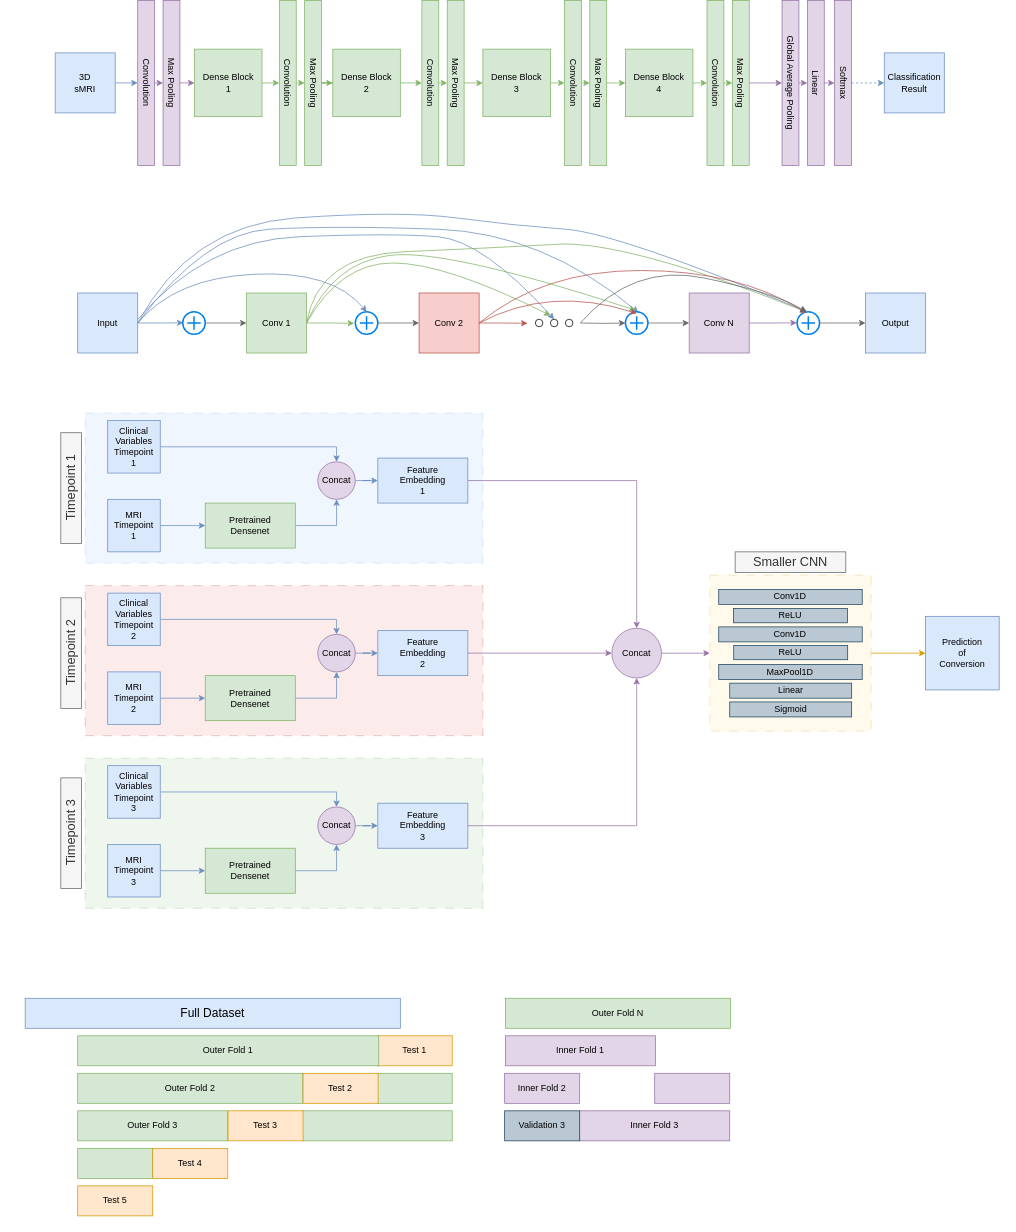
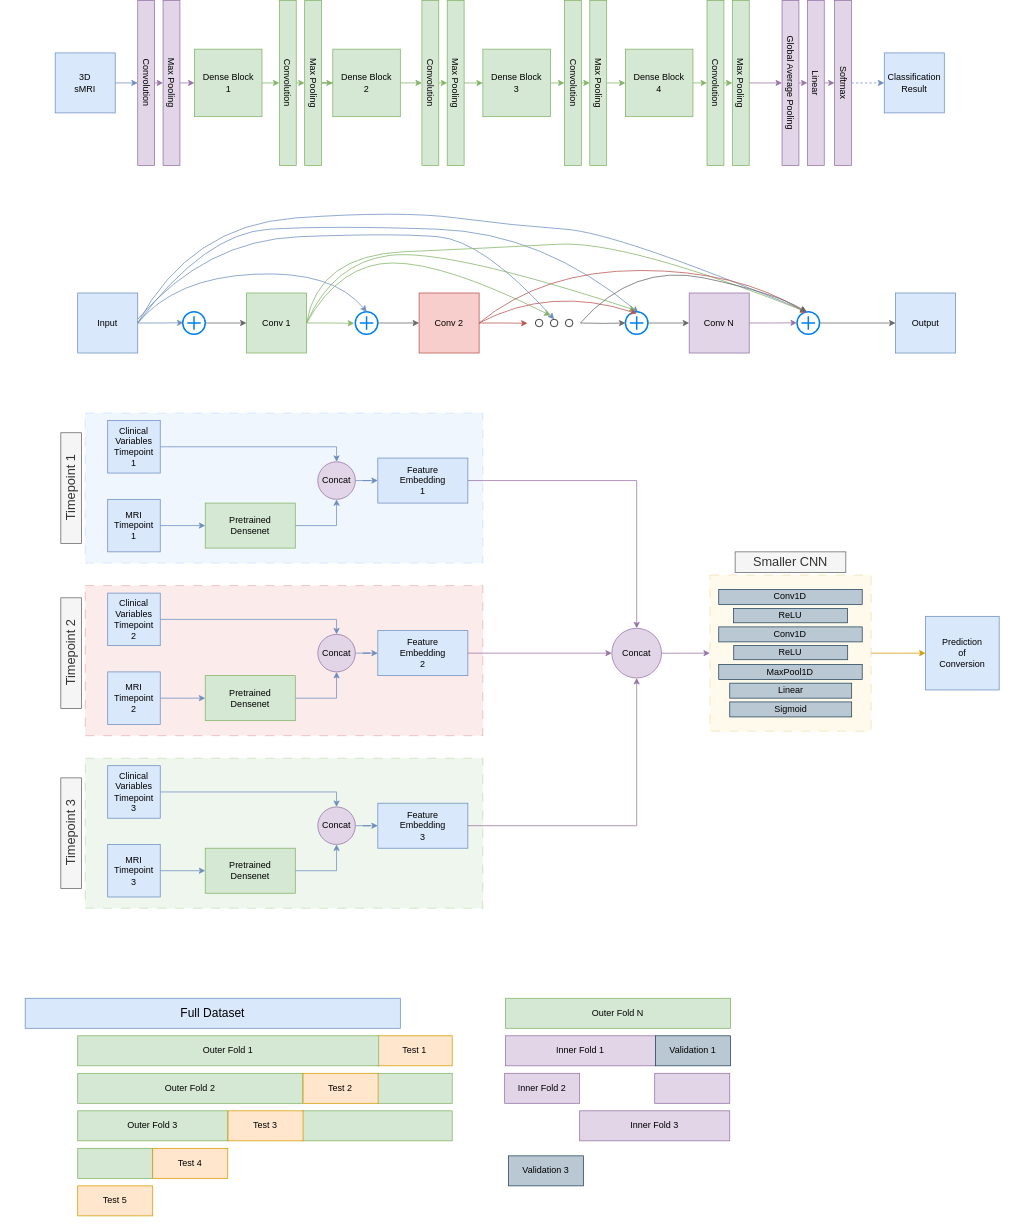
- <mxCell id="54" value="Output" style="whiteSpace=wrap;html=1;aspect=fixed;fillColor=#dae8fc;strokeColor=#6c8ebf;" parent="1" vertex="1"><mxGeometry x="1153" y="345" width="80" height="80" as="geometry" /></mxCell>
+ <mxCell id="54" value="Output" style="whiteSpace=wrap;html=1;aspect=fixed;fillColor=#dae8fc;strokeColor=#6c8ebf;" parent="1" vertex="1"><mxGeometry x="1193" y="345" width="80" height="80" as="geometry" /></mxCell>
+ <mxCell id="133" value="Validation 1" style="rounded=0;whiteSpace=wrap;html=1;fillColor=#bac8d3;strokeColor=#23445d;" parent="1" vertex="1"><mxGeometry x="873" y="1335" width="100" height="40" as="geometry" /></mxCell>
- <mxCell id="135" value="Validation 3" style="rounded=0;whiteSpace=wrap;html=1;fillColor=#bac8d3;strokeColor=#23445d;" parent="1" vertex="1"><mxGeometry x="672.03" y="1435" width="100" height="40" as="geometry" /></mxCell>
+ <mxCell id="135" value="Validation 3" style="rounded=0;whiteSpace=wrap;html=1;fillColor=#bac8d3;strokeColor=#23445d;" parent="1" vertex="1"><mxGeometry x="677.03" y="1495" width="100" height="40" as="geometry" /></mxCell>
